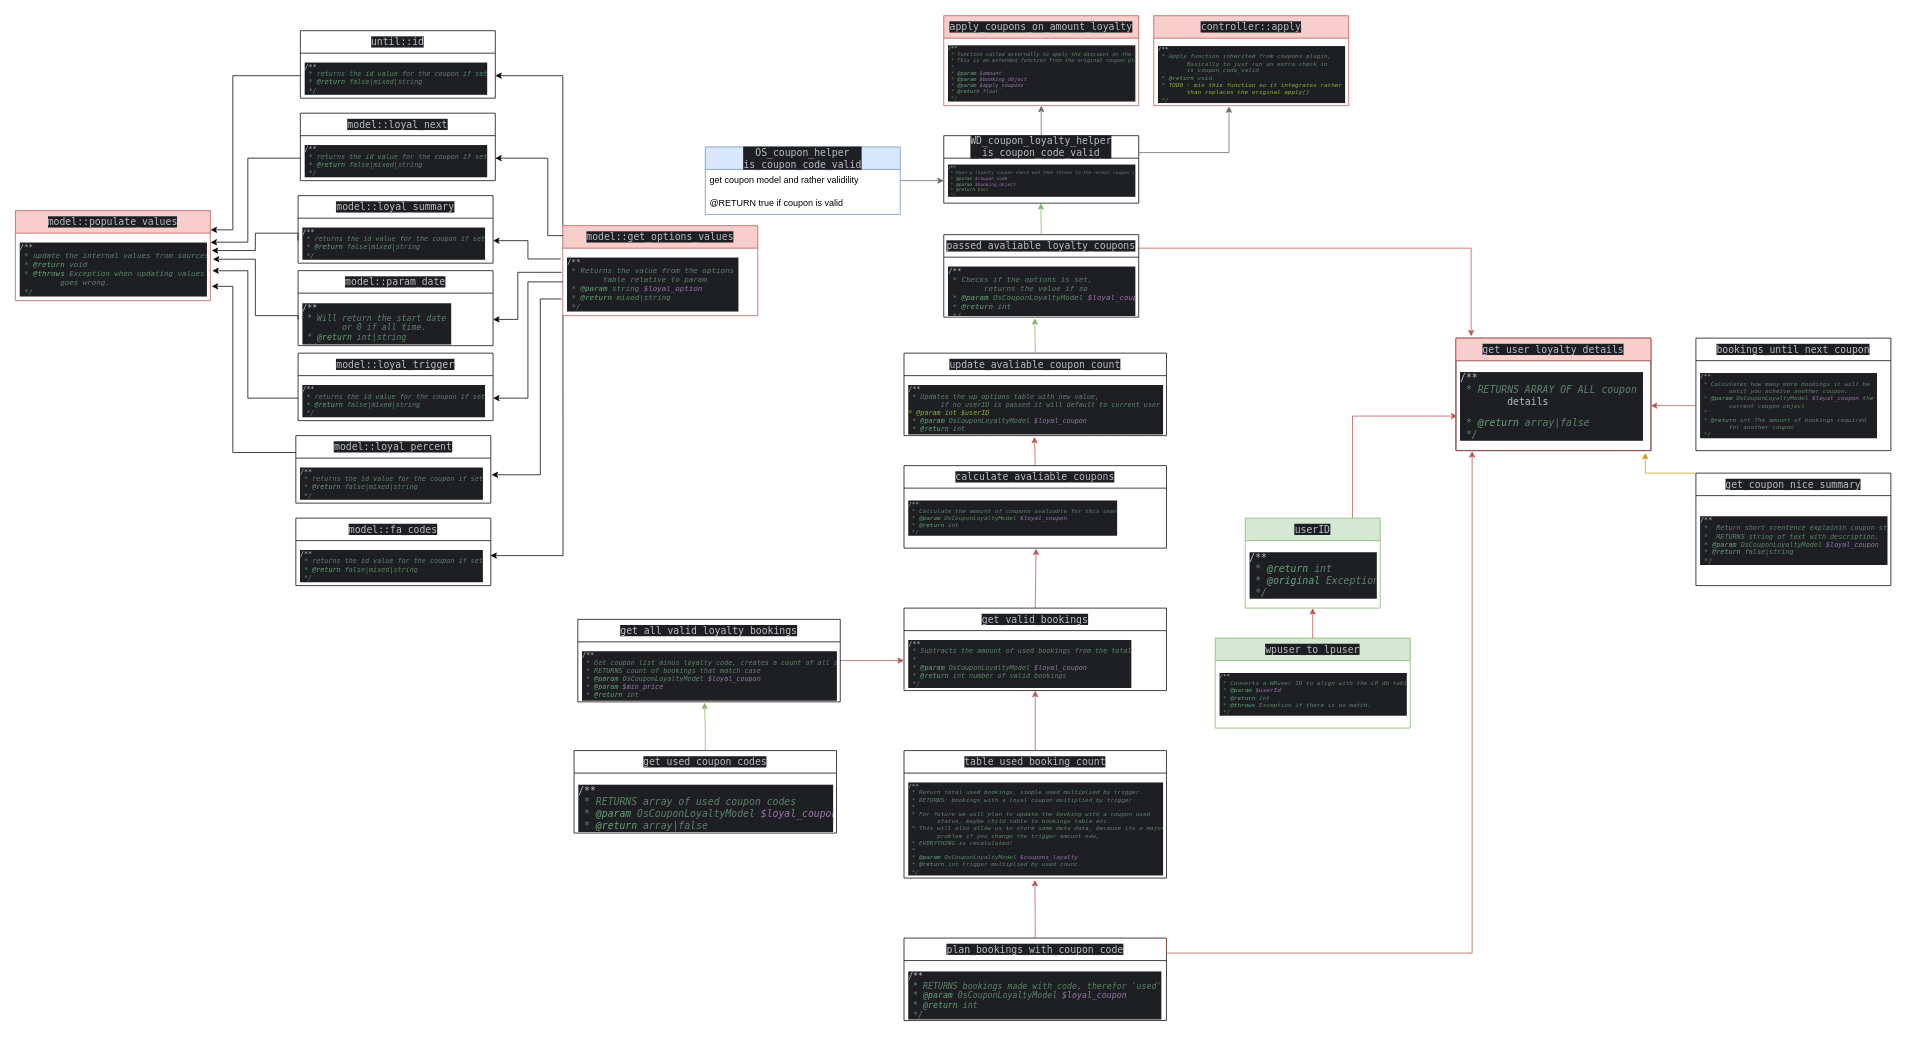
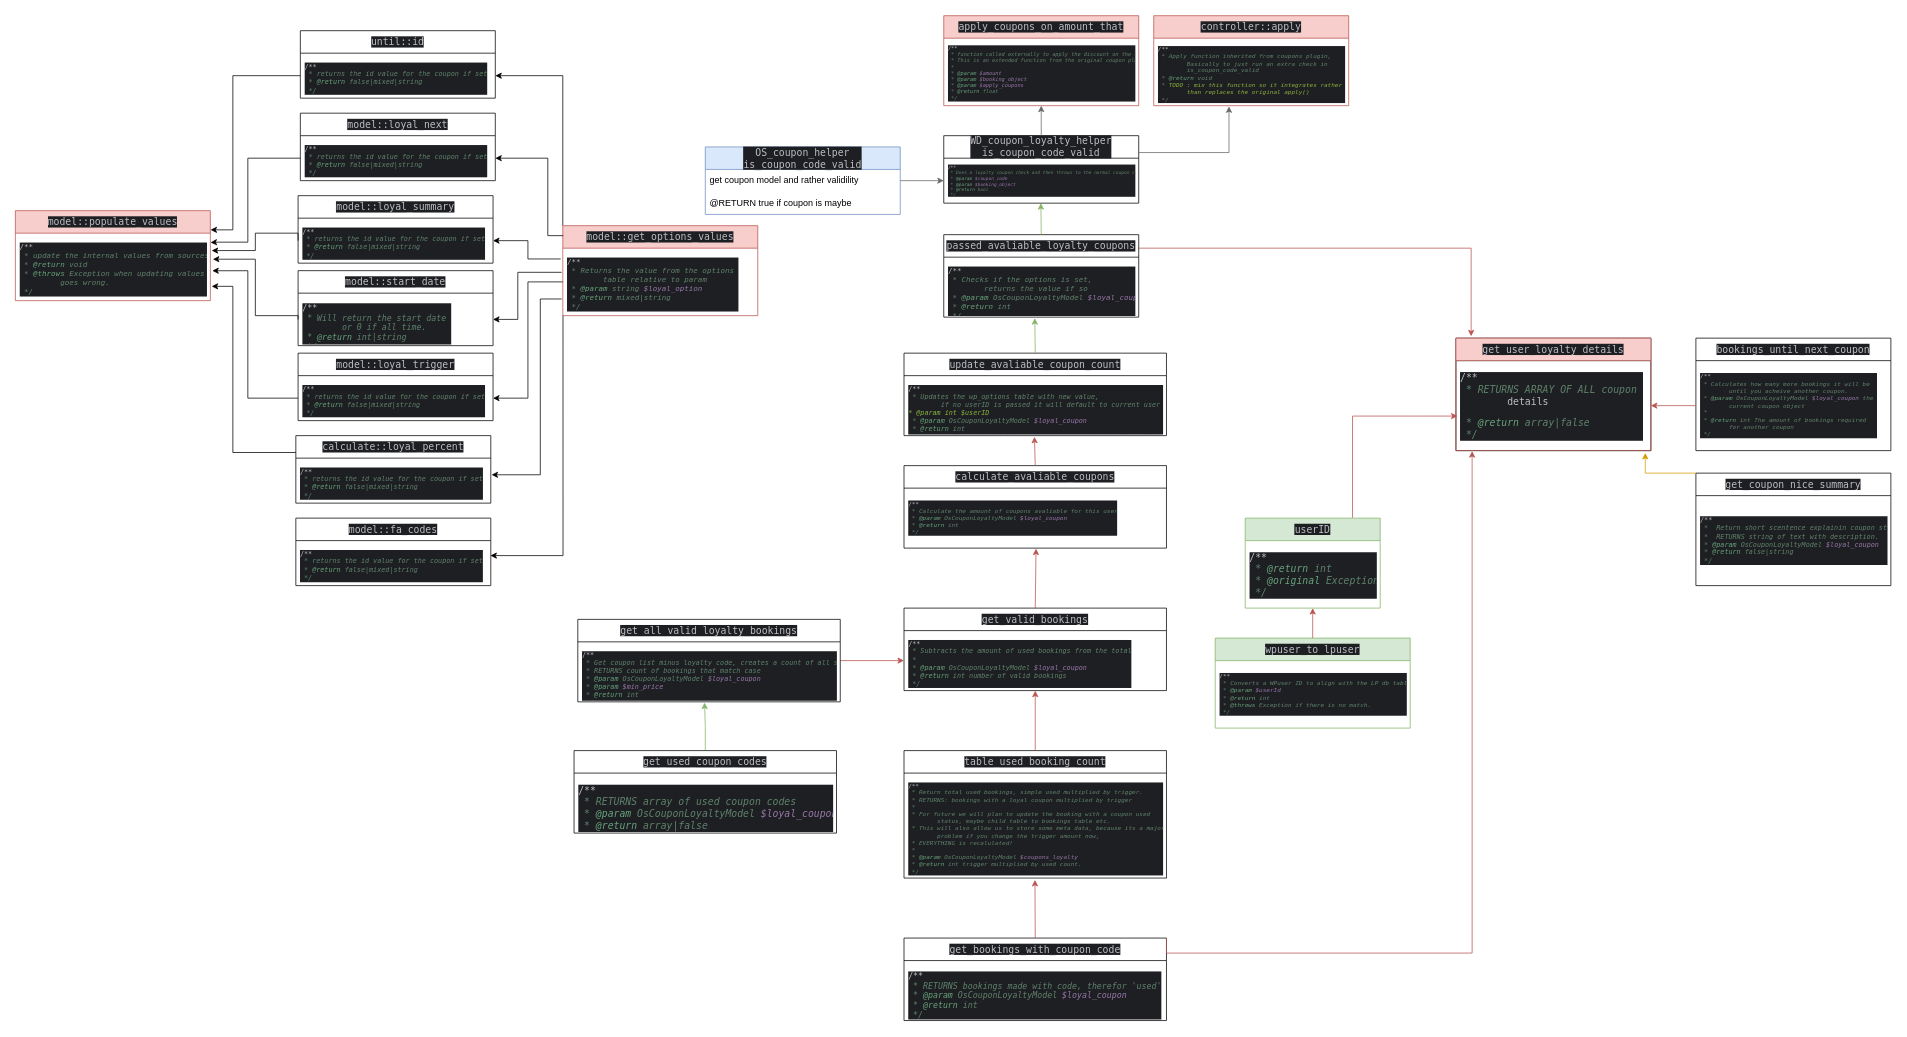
- <mxCell id="2" value="&lt;div style=&quot;background-color:#1e1f22;color:#bcbec4&quot;&gt;&lt;pre style=&quot;font-family:'JetBrains Mono',monospace;font-size:9.8pt;&quot;&gt;apply_coupons_on_amount_loyalty&lt;/pre&gt;&lt;/div&gt;" style="swimlane;fontStyle=0;childLayout=stackLayout;horizontal=1;startSize=30;horizontalStack=0;resizeParent=1;resizeParentMax=0;resizeLast=0;collapsible=1;marginBottom=0;whiteSpace=wrap;html=1;fillColor=#f8cecc;strokeColor=#b85450;" vertex="1" parent="1"><mxGeometry x="1258" y="20" width="260" height="120" as="geometry"><mxRectangle x="240" y="130" width="280" height="60" as="alternateBounds" /></mxGeometry></mxCell>
+ <mxCell id="2" value="&lt;div style=&quot;background-color:#1e1f22;color:#bcbec4&quot;&gt;&lt;pre style=&quot;font-family:'JetBrains Mono',monospace;font-size:9.8pt;&quot;&gt;apply_coupons_on_amount_that&lt;/pre&gt;&lt;/div&gt;" style="swimlane;fontStyle=0;childLayout=stackLayout;horizontal=1;startSize=30;horizontalStack=0;resizeParent=1;resizeParentMax=0;resizeLast=0;collapsible=1;marginBottom=0;whiteSpace=wrap;html=1;fillColor=#f8cecc;strokeColor=#b85450;" vertex="1" parent="1"><mxGeometry x="1258" y="20" width="260" height="120" as="geometry"><mxRectangle x="240" y="130" width="280" height="60" as="alternateBounds" /></mxGeometry></mxCell>
- <mxCell id="9" value="@RETURN true if coupon is valid" style="text;strokeColor=none;fillColor=none;align=left;verticalAlign=middle;spacingLeft=4;spacingRight=4;overflow=hidden;points=[[0,0.5],[1,0.5]];portConstraint=eastwest;rotatable=0;whiteSpace=wrap;html=1;" vertex="1" parent="7"><mxGeometry y="60" width="260" height="30" as="geometry" /></mxCell>
+ <mxCell id="9" value="@RETURN true if coupon is maybe" style="text;strokeColor=none;fillColor=none;align=left;verticalAlign=middle;spacingLeft=4;spacingRight=4;overflow=hidden;points=[[0,0.5],[1,0.5]];portConstraint=eastwest;rotatable=0;whiteSpace=wrap;html=1;" vertex="1" parent="7"><mxGeometry y="60" width="260" height="30" as="geometry" /></mxCell>
- <mxCell id="64" value="&lt;div style=&quot;background-color:#1e1f22;color:#bcbec4&quot;&gt;&lt;pre style=&quot;font-family:'JetBrains Mono',monospace;font-size:9.8pt;&quot;&gt;model::param_date&lt;/pre&gt;&lt;/div&gt;" style="swimlane;fontStyle=0;childLayout=stackLayout;horizontal=1;startSize=30;horizontalStack=0;resizeParent=1;resizeParentMax=0;resizeLast=0;collapsible=1;marginBottom=0;whiteSpace=wrap;html=1;" vertex="1" parent="1"><mxGeometry x="397" y="360" width="260" height="100" as="geometry"><mxRectangle x="240" y="130" width="280" height="60" as="alternateBounds" /></mxGeometry></mxCell>
+ <mxCell id="64" value="&lt;div style=&quot;background-color:#1e1f22;color:#bcbec4&quot;&gt;&lt;pre style=&quot;font-family:'JetBrains Mono',monospace;font-size:9.8pt;&quot;&gt;model::start_date&lt;/pre&gt;&lt;/div&gt;" style="swimlane;fontStyle=0;childLayout=stackLayout;horizontal=1;startSize=30;horizontalStack=0;resizeParent=1;resizeParentMax=0;resizeLast=0;collapsible=1;marginBottom=0;whiteSpace=wrap;html=1;" vertex="1" parent="1"><mxGeometry x="397" y="360" width="260" height="100" as="geometry"><mxRectangle x="240" y="130" width="280" height="60" as="alternateBounds" /></mxGeometry></mxCell>
- <mxCell id="68" value="&lt;div style=&quot;background-color:#1e1f22;color:#bcbec4&quot;&gt;&lt;pre style=&quot;font-family:'JetBrains Mono',monospace;font-size:9.8pt;&quot;&gt;model::loyal_percent&lt;/pre&gt;&lt;/div&gt;" style="swimlane;fontStyle=0;childLayout=stackLayout;horizontal=1;startSize=30;horizontalStack=0;resizeParent=1;resizeParentMax=0;resizeLast=0;collapsible=1;marginBottom=0;whiteSpace=wrap;html=1;" vertex="1" parent="1"><mxGeometry x="394" y="580" width="260" height="90" as="geometry"><mxRectangle x="240" y="130" width="280" height="60" as="alternateBounds" /></mxGeometry></mxCell>
+ <mxCell id="68" value="&lt;div style=&quot;background-color:#1e1f22;color:#bcbec4&quot;&gt;&lt;pre style=&quot;font-family:'JetBrains Mono',monospace;font-size:9.8pt;&quot;&gt;calculate::loyal_percent&lt;/pre&gt;&lt;/div&gt;" style="swimlane;fontStyle=0;childLayout=stackLayout;horizontal=1;startSize=30;horizontalStack=0;resizeParent=1;resizeParentMax=0;resizeLast=0;collapsible=1;marginBottom=0;whiteSpace=wrap;html=1;" vertex="1" parent="1"><mxGeometry x="394" y="580" width="260" height="90" as="geometry"><mxRectangle x="240" y="130" width="280" height="60" as="alternateBounds" /></mxGeometry></mxCell>
- <mxCell id="23" value="&lt;div style=&quot;background-color:#1e1f22;color:#bcbec4&quot;&gt;&lt;pre style=&quot;font-family:'JetBrains Mono',monospace;font-size:9.8pt;&quot;&gt;&lt;pre style=&quot;font-family:'JetBrains Mono',monospace;font-size:9.8pt;&quot;&gt;&lt;pre style=&quot;font-family:'JetBrains Mono',monospace;font-size:9.8pt;&quot;&gt;&lt;pre style=&quot;font-family:'JetBrains Mono',monospace;font-size:9.8pt;&quot;&gt;&lt;pre style=&quot;font-family:'JetBrains Mono',monospace;font-size:9.8pt;&quot;&gt;&lt;pre style=&quot;font-family:'JetBrains Mono',monospace;font-size:9.8pt;&quot;&gt;&lt;div&gt;&lt;pre style=&quot;font-family:'JetBrains Mono',monospace;font-size:9.8pt;&quot;&gt;plan_bookings_with_coupon_code&lt;/pre&gt;&lt;/div&gt;&lt;/pre&gt;&lt;/pre&gt;&lt;/pre&gt;&lt;/pre&gt;&lt;/pre&gt;&lt;/pre&gt;&lt;/div&gt;" style="swimlane;fontStyle=0;childLayout=stackLayout;horizontal=1;startSize=30;horizontalStack=0;resizeParent=1;resizeParentMax=0;resizeLast=0;collapsible=1;marginBottom=0;whiteSpace=wrap;html=1;" vertex="1" parent="1"><mxGeometry x="1205" y="1250" width="350" height="110" as="geometry"><mxRectangle x="260" y="210" width="280" height="60" as="alternateBounds" /></mxGeometry></mxCell>
+ <mxCell id="23" value="&lt;div style=&quot;background-color:#1e1f22;color:#bcbec4&quot;&gt;&lt;pre style=&quot;font-family:'JetBrains Mono',monospace;font-size:9.8pt;&quot;&gt;&lt;pre style=&quot;font-family:'JetBrains Mono',monospace;font-size:9.8pt;&quot;&gt;&lt;pre style=&quot;font-family:'JetBrains Mono',monospace;font-size:9.8pt;&quot;&gt;&lt;pre style=&quot;font-family:'JetBrains Mono',monospace;font-size:9.8pt;&quot;&gt;&lt;pre style=&quot;font-family:'JetBrains Mono',monospace;font-size:9.8pt;&quot;&gt;&lt;pre style=&quot;font-family:'JetBrains Mono',monospace;font-size:9.8pt;&quot;&gt;&lt;div&gt;&lt;pre style=&quot;font-family:'JetBrains Mono',monospace;font-size:9.8pt;&quot;&gt;get_bookings_with_coupon_code&lt;/pre&gt;&lt;/div&gt;&lt;/pre&gt;&lt;/pre&gt;&lt;/pre&gt;&lt;/pre&gt;&lt;/pre&gt;&lt;/pre&gt;&lt;/div&gt;" style="swimlane;fontStyle=0;childLayout=stackLayout;horizontal=1;startSize=30;horizontalStack=0;resizeParent=1;resizeParentMax=0;resizeLast=0;collapsible=1;marginBottom=0;whiteSpace=wrap;html=1;" vertex="1" parent="1"><mxGeometry x="1205" y="1250" width="350" height="110" as="geometry"><mxRectangle x="260" y="210" width="280" height="60" as="alternateBounds" /></mxGeometry></mxCell>
